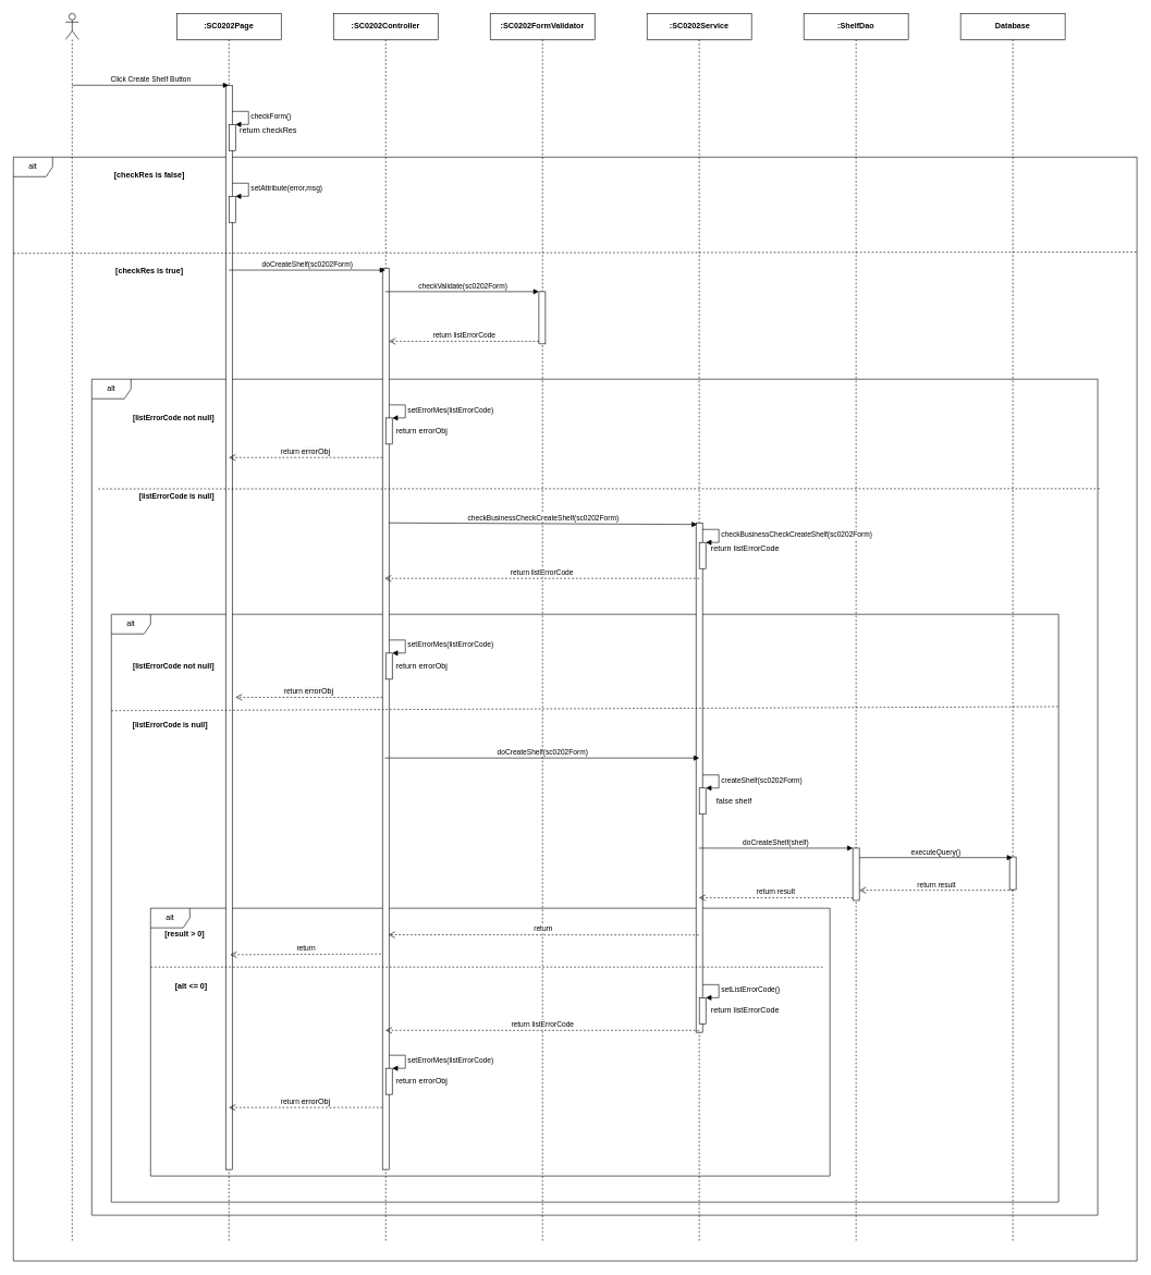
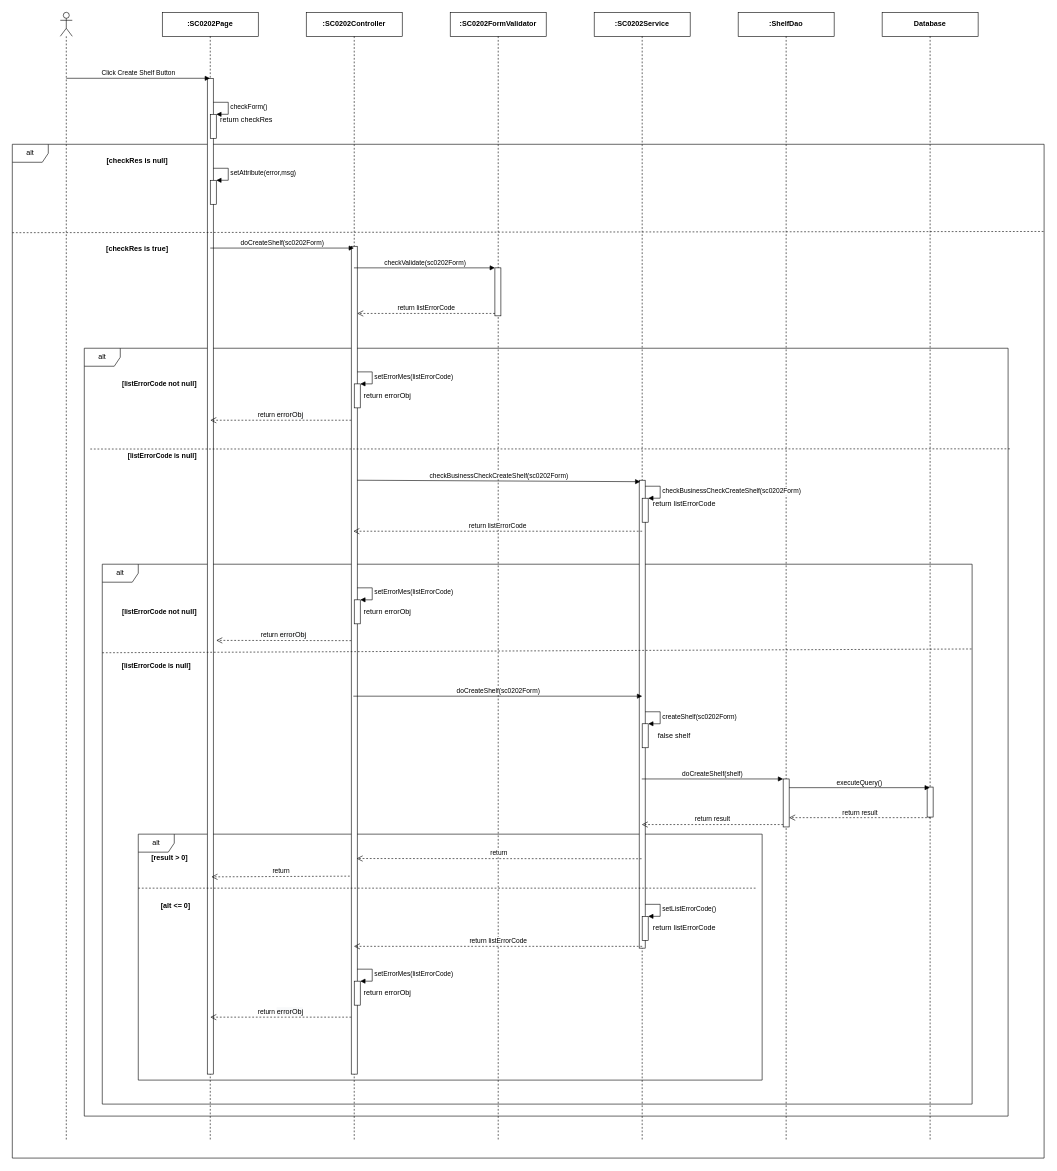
- <mxCell id="35" value="&lt;b&gt;[checkRes is false]&lt;/b&gt;" style="text;html=1;align=center;verticalAlign=middle;resizable=0;points=[];autosize=1;" parent="1" vertex="1"><mxGeometry x="167.5" y="258" width="120" height="20" as="geometry" /></mxCell>
+ <mxCell id="35" value="&lt;b&gt;[checkRes is null]&lt;/b&gt;" style="text;html=1;align=center;verticalAlign=middle;resizable=0;points=[];autosize=1;" parent="1" vertex="1"><mxGeometry x="167.5" y="258" width="120" height="20" as="geometry" /></mxCell>
